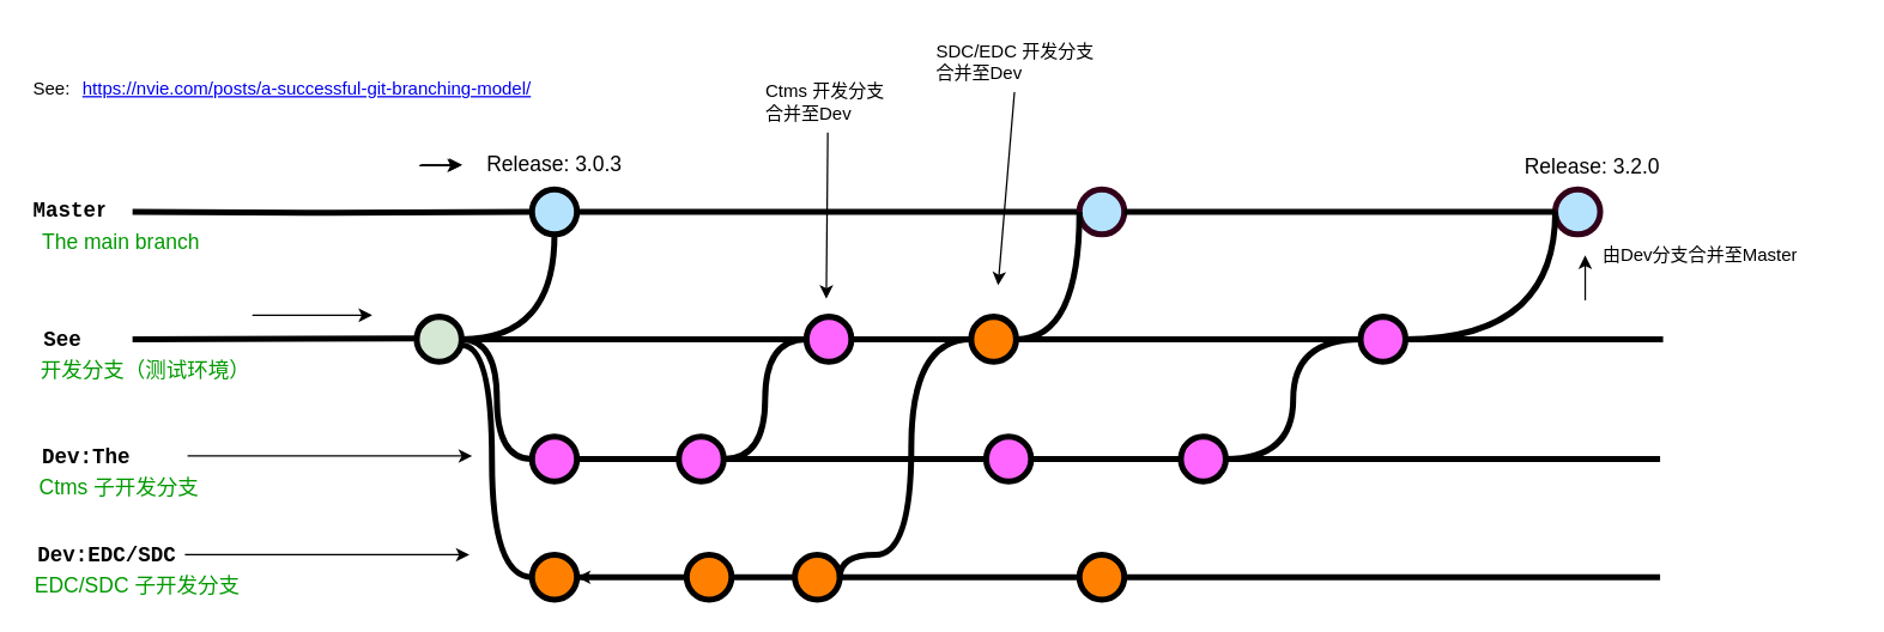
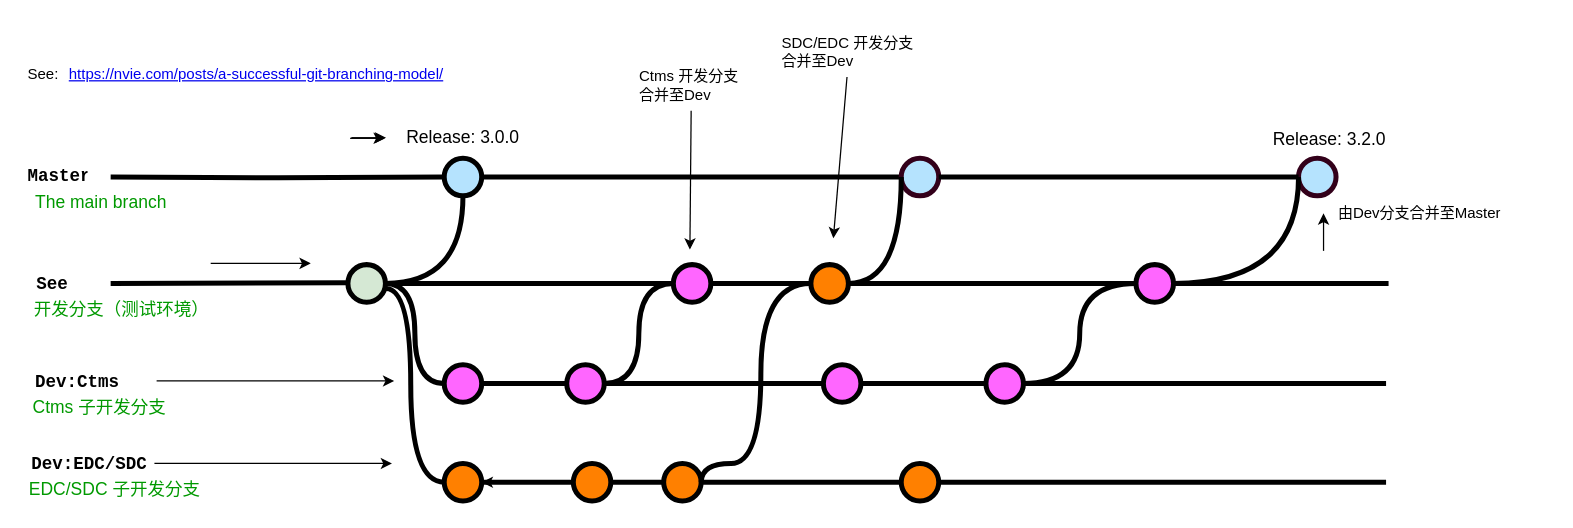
- <mxCell id="24" value="Release: 3.0.3" style="text;html=1;strokeColor=none;fillColor=none;align=center;verticalAlign=middle;whiteSpace=wrap;overflow=hidden;fontSize=14;" parent="1" vertex="1"><mxGeometry x="315.88" y="98" width="107.75" height="20" as="geometry" /></mxCell>
+ <mxCell id="24" value="Release: 3.0.0" style="text;html=1;strokeColor=none;fillColor=none;align=center;verticalAlign=middle;whiteSpace=wrap;overflow=hidden;fontSize=14;" parent="1" vertex="1"><mxGeometry x="315.88" y="98" width="107.75" height="20" as="geometry" /></mxCell>
- <mxCell id="18" value="Dev:The" style="text;html=1;strokeColor=none;fillColor=none;align=left;verticalAlign=middle;whiteSpace=wrap;overflow=hidden;fontSize=14;fontStyle=1;fontFamily=Courier New;" parent="1" vertex="1"><mxGeometry x="25.75" y="294" width="91" height="20" as="geometry" /></mxCell>
+ <mxCell id="18" value="Dev:Ctms" style="text;html=1;strokeColor=none;fillColor=none;align=left;verticalAlign=middle;whiteSpace=wrap;overflow=hidden;fontSize=14;fontStyle=1;fontFamily=Courier New;" parent="1" vertex="1"><mxGeometry x="25.75" y="294" width="91" height="20" as="geometry" /></mxCell>
